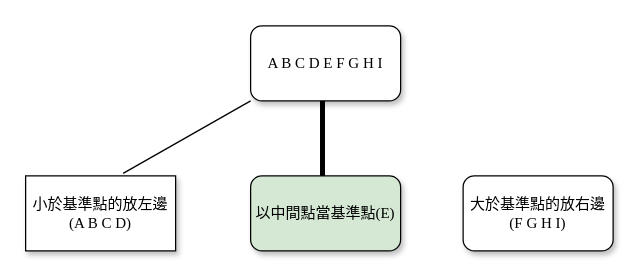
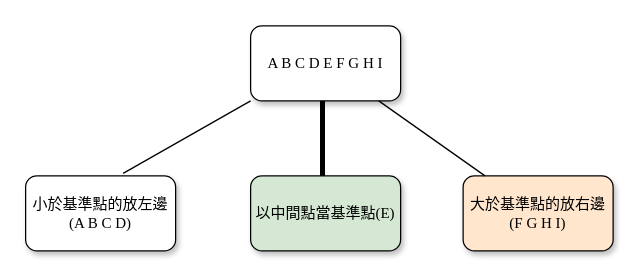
+ <mxCell id="5" value="" style="rounded=0;html=1;labelBackgroundColor=none;startArrow=none;startFill=0;startSize=5;endArrow=none;endFill=0;endSize=5;jettySize=auto;orthogonalLoop=1;strokeColor=#000000;strokeWidth=1;fontFamily=Verdana;fontSize=12;fontColor=#000000;" parent="1" source="2" target="4" edge="1"><mxGeometry x="-0.3" y="13" relative="1" as="geometry"><mxPoint as="offset" /></mxGeometry></mxCell>
- <mxCell id="3" value="小於基準點的放左邊&lt;br&gt;(A B C D)" style="whiteSpace=wrap;html=1;shadow=1;labelBackgroundColor=none;strokeColor=#000000;strokeWidth=1;fillColor=#ffffff;fontFamily=Verdana;fontSize=12;fontColor=#000000;align=center;rounded=0;" parent="1" vertex="1"><mxGeometry x="20" y="140" width="120" height="60" as="geometry" /></mxCell>
+ <mxCell id="3" value="小於基準點的放左邊&lt;br&gt;(A B C D)" style="whiteSpace=wrap;html=1;rounded=1;shadow=1;labelBackgroundColor=none;strokeColor=#000000;strokeWidth=1;fillColor=#ffffff;fontFamily=Verdana;fontSize=12;fontColor=#000000;align=center;" parent="1" vertex="1"><mxGeometry x="20" y="140" width="120" height="60" as="geometry" /></mxCell>
- <mxCell id="4" value="&lt;span style=&quot;white-space: normal&quot;&gt;大於基準點的放右邊&lt;br&gt;(F G H I)&lt;br&gt;&lt;/span&gt;" style="whiteSpace=wrap;html=1;rounded=1;shadow=1;labelBackgroundColor=none;strokeColor=#000000;strokeWidth=1;fillColor=#ffffff;fontFamily=Verdana;fontSize=12;fontColor=#000000;align=center;" parent="1" vertex="1"><mxGeometry x="370" y="140" width="120" height="60" as="geometry" /></mxCell>
+ <mxCell id="4" value="&lt;span style=&quot;white-space: normal&quot;&gt;大於基準點的放右邊&lt;br&gt;(F G H I)&lt;br&gt;&lt;/span&gt;" style="whiteSpace=wrap;html=1;rounded=1;shadow=1;labelBackgroundColor=none;strokeColor=#000000;strokeWidth=1;fillColor=#ffe6cc;fontFamily=Verdana;fontSize=12;fontColor=#000000;align=center;" parent="1" vertex="1"><mxGeometry x="370" y="140" width="120" height="60" as="geometry" /></mxCell>
